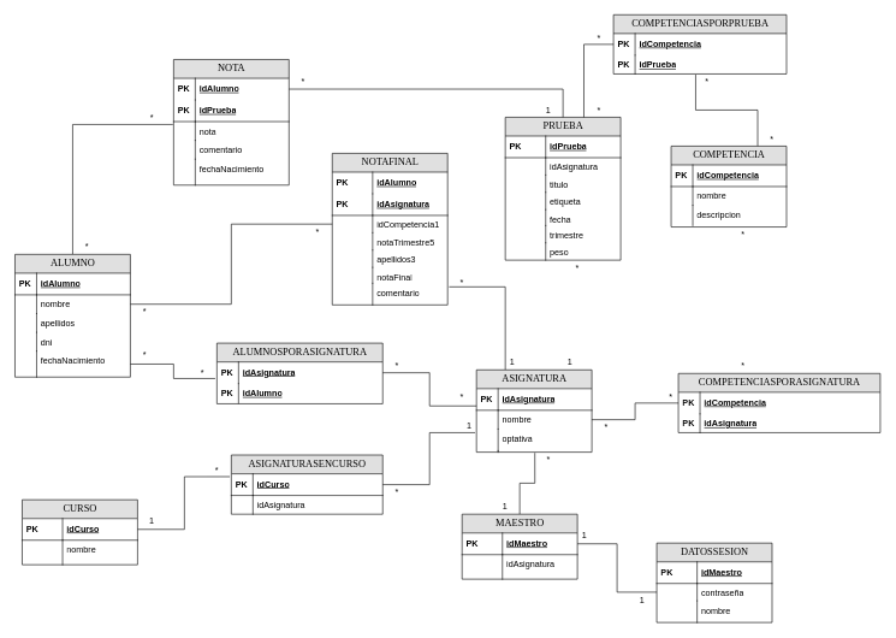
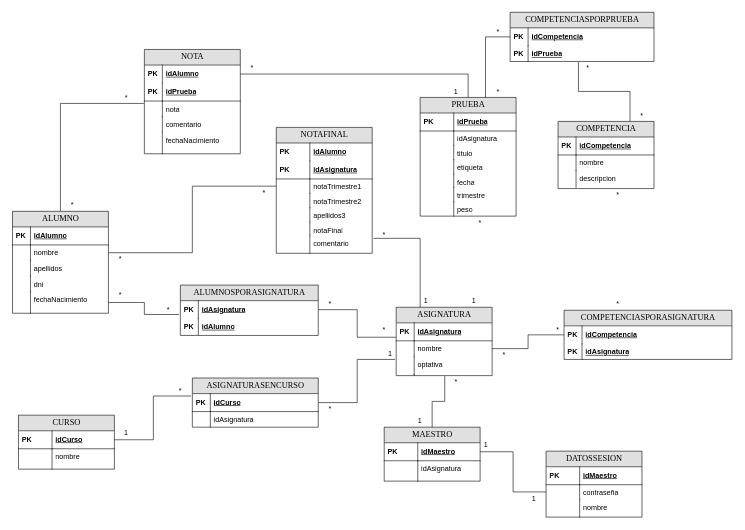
- <mxCell id="7" value="idCompetencia1&lt;br&gt;" style="shape=partialRectangle;top=0;left=0;right=0;bottom=0;html=1;align=left;verticalAlign=top;fillColor=none;spacingLeft=60;spacingRight=4;whiteSpace=wrap;overflow=hidden;rotatable=0;points=[[0,0.5],[1,0.5]];portConstraint=eastwest;dropTarget=0;" parent="2" vertex="1"><mxGeometry y="86" width="160" height="24" as="geometry" /></mxCell>
+ <mxCell id="7" value="notaTrimestre1&lt;br&gt;" style="shape=partialRectangle;top=0;left=0;right=0;bottom=0;html=1;align=left;verticalAlign=top;fillColor=none;spacingLeft=60;spacingRight=4;whiteSpace=wrap;overflow=hidden;rotatable=0;points=[[0,0.5],[1,0.5]];portConstraint=eastwest;dropTarget=0;" parent="2" vertex="1"><mxGeometry y="86" width="160" height="24" as="geometry" /></mxCell>
- <mxCell id="9" value="notaTrimestre5" style="shape=partialRectangle;top=0;left=0;right=0;bottom=0;html=1;align=left;verticalAlign=top;fillColor=none;spacingLeft=60;spacingRight=4;whiteSpace=wrap;overflow=hidden;rotatable=0;points=[[0,0.5],[1,0.5]];portConstraint=eastwest;dropTarget=0;" vertex="1" parent="2"><mxGeometry y="110" width="160" height="24" as="geometry" /></mxCell>
+ <mxCell id="9" value="notaTrimestre2" style="shape=partialRectangle;top=0;left=0;right=0;bottom=0;html=1;align=left;verticalAlign=top;fillColor=none;spacingLeft=60;spacingRight=4;whiteSpace=wrap;overflow=hidden;rotatable=0;points=[[0,0.5],[1,0.5]];portConstraint=eastwest;dropTarget=0;" vertex="1" parent="2"><mxGeometry y="110" width="160" height="24" as="geometry" /></mxCell>
